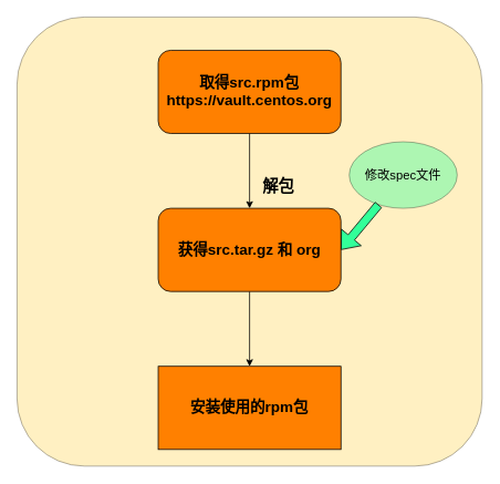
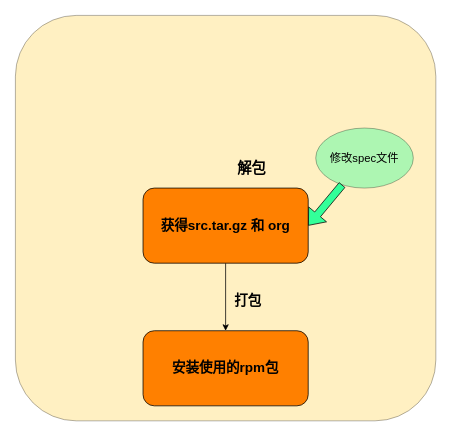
- <mxCell id="4" value="&lt;b style=&quot;font-size: 18px&quot;&gt;取得src.rpm包&lt;br&gt;https://vault.centos.org&lt;/b&gt;" style="rounded=1;whiteSpace=wrap;html=1;fillColor=#FF8000;" vertex="1" parent="1"><mxGeometry x="190" y="60" width="220" height="100" as="geometry" /></mxCell>
- <mxCell id="3" style="edgeStyle=orthogonalEdgeStyle;rounded=0;orthogonalLoop=1;jettySize=auto;html=1;" edge="1" parent="1" source="4" target="6"><mxGeometry relative="1" as="geometry" /></mxCell>
+ <mxCell id="9" value="&lt;b&gt;&lt;font style=&quot;font-size: 18px&quot;&gt;打包&lt;/font&gt;&lt;/b&gt;" style="text;html=1;strokeColor=none;fillColor=none;align=center;verticalAlign=middle;whiteSpace=wrap;rounded=0;" vertex="1" parent="1"><mxGeometry x="310" y="390" width="40" height="20" as="geometry" /></mxCell>
- <mxCell id="7" value="&lt;b&gt;&lt;font style=&quot;font-size: 18px&quot;&gt;安装使用的rpm包&lt;/font&gt;&lt;/b&gt;" style="whiteSpace=wrap;html=1;fillColor=#FF8000;rounded=0;" vertex="1" parent="1"><mxGeometry x="190" y="440" width="220" height="100" as="geometry" /></mxCell>
+ <mxCell id="7" value="&lt;b&gt;&lt;font style=&quot;font-size: 18px&quot;&gt;安装使用的rpm包&lt;/font&gt;&lt;/b&gt;" style="rounded=1;whiteSpace=wrap;html=1;fillColor=#FF8000;" vertex="1" parent="1"><mxGeometry x="190" y="440" width="220" height="100" as="geometry" /></mxCell>
